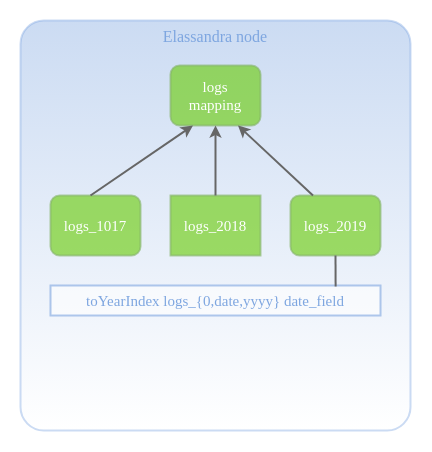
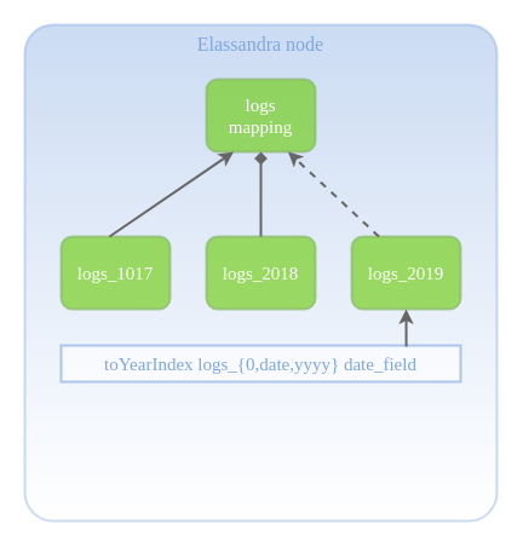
- <mxCell id="8" value="" style="endArrow=classic;html=1;fontFamily=Tahoma;fontSize=15;fontColor=#FFFFFF;entryX=0.5;entryY=1;entryDx=0;entryDy=0;exitX=0.5;exitY=0;exitDx=0;exitDy=0;strokeWidth=2;strokeColor=#666666;" edge="1" parent="1" source="4" target="6"><mxGeometry width="50" height="50" relative="1" as="geometry"><mxPoint x="100" y="205" as="sourcePoint" /><mxPoint x="202.5" y="135" as="targetPoint" /></mxGeometry></mxCell>
+ <mxCell id="8" value="" style="endArrow=diamond;html=1;fontFamily=Tahoma;fontSize=15;fontColor=#FFFFFF;entryX=0.5;entryY=1;entryDx=0;entryDy=0;exitX=0.5;exitY=0;exitDx=0;exitDy=0;strokeWidth=2;strokeColor=#666666;" edge="1" parent="1" source="4" target="6"><mxGeometry width="50" height="50" relative="1" as="geometry"><mxPoint x="100" y="205" as="sourcePoint" /><mxPoint x="202.5" y="135" as="targetPoint" /></mxGeometry></mxCell>
- <mxCell id="9" value="" style="endArrow=classic;html=1;fontFamily=Tahoma;fontSize=15;fontColor=#FFFFFF;entryX=0.75;entryY=1;entryDx=0;entryDy=0;exitX=0.25;exitY=0;exitDx=0;exitDy=0;strokeWidth=2;strokeColor=#666666;" edge="1" parent="1" source="5" target="6"><mxGeometry width="50" height="50" relative="1" as="geometry"><mxPoint x="225" y="205" as="sourcePoint" /><mxPoint x="225" y="135" as="targetPoint" /></mxGeometry></mxCell>
+ <mxCell id="9" value="" style="endArrow=classic;html=1;fontFamily=Tahoma;fontSize=15;fontColor=#FFFFFF;entryX=0.75;entryY=1;entryDx=0;entryDy=0;exitX=0.25;exitY=0;exitDx=0;exitDy=0;strokeWidth=2;strokeColor=#666666;dashed=1;" edge="1" parent="1" source="5" target="6"><mxGeometry width="50" height="50" relative="1" as="geometry"><mxPoint x="225" y="205" as="sourcePoint" /><mxPoint x="225" y="135" as="targetPoint" /></mxGeometry></mxCell>
- <mxCell id="4" value="logs_2018" style="whiteSpace=wrap;html=1;fillColor=#66CC00;strokeColor=#82b366;opacity=60;fontColor=#FFFFFF;strokeWidth=2;fontFamily=Tahoma;fontSize=15;rounded=0;" vertex="1" parent="1"><mxGeometry x="170" y="195" width="90" height="60" as="geometry" /></mxCell>
+ <mxCell id="4" value="logs_2018" style="rounded=1;whiteSpace=wrap;html=1;fillColor=#66CC00;strokeColor=#82b366;opacity=60;fontColor=#FFFFFF;strokeWidth=2;fontFamily=Tahoma;fontSize=15;" vertex="1" parent="1"><mxGeometry x="170" y="195" width="90" height="60" as="geometry" /></mxCell>
- <mxCell id="11" value="" style="endArrow=none;html=1;fontFamily=Tahoma;fontSize=16;fontColor=#FFFFFF;exitX=0.864;exitY=0.033;exitDx=0;exitDy=0;exitPerimeter=0;entryX=0.5;entryY=1;entryDx=0;entryDy=0;strokeWidth=2;strokeColor=#666666;" edge="1" parent="1" source="10" target="5"><mxGeometry width="50" height="50" relative="1" as="geometry"><mxPoint x="310" y="325" as="sourcePoint" /><mxPoint x="360" y="275" as="targetPoint" /></mxGeometry></mxCell>
+ <mxCell id="11" value="" style="endArrow=classic;html=1;fontFamily=Tahoma;fontSize=16;fontColor=#FFFFFF;exitX=0.864;exitY=0.033;exitDx=0;exitDy=0;exitPerimeter=0;entryX=0.5;entryY=1;entryDx=0;entryDy=0;strokeWidth=2;strokeColor=#666666;" edge="1" parent="1" source="10" target="5"><mxGeometry width="50" height="50" relative="1" as="geometry"><mxPoint x="310" y="325" as="sourcePoint" /><mxPoint x="360" y="275" as="targetPoint" /></mxGeometry></mxCell>
